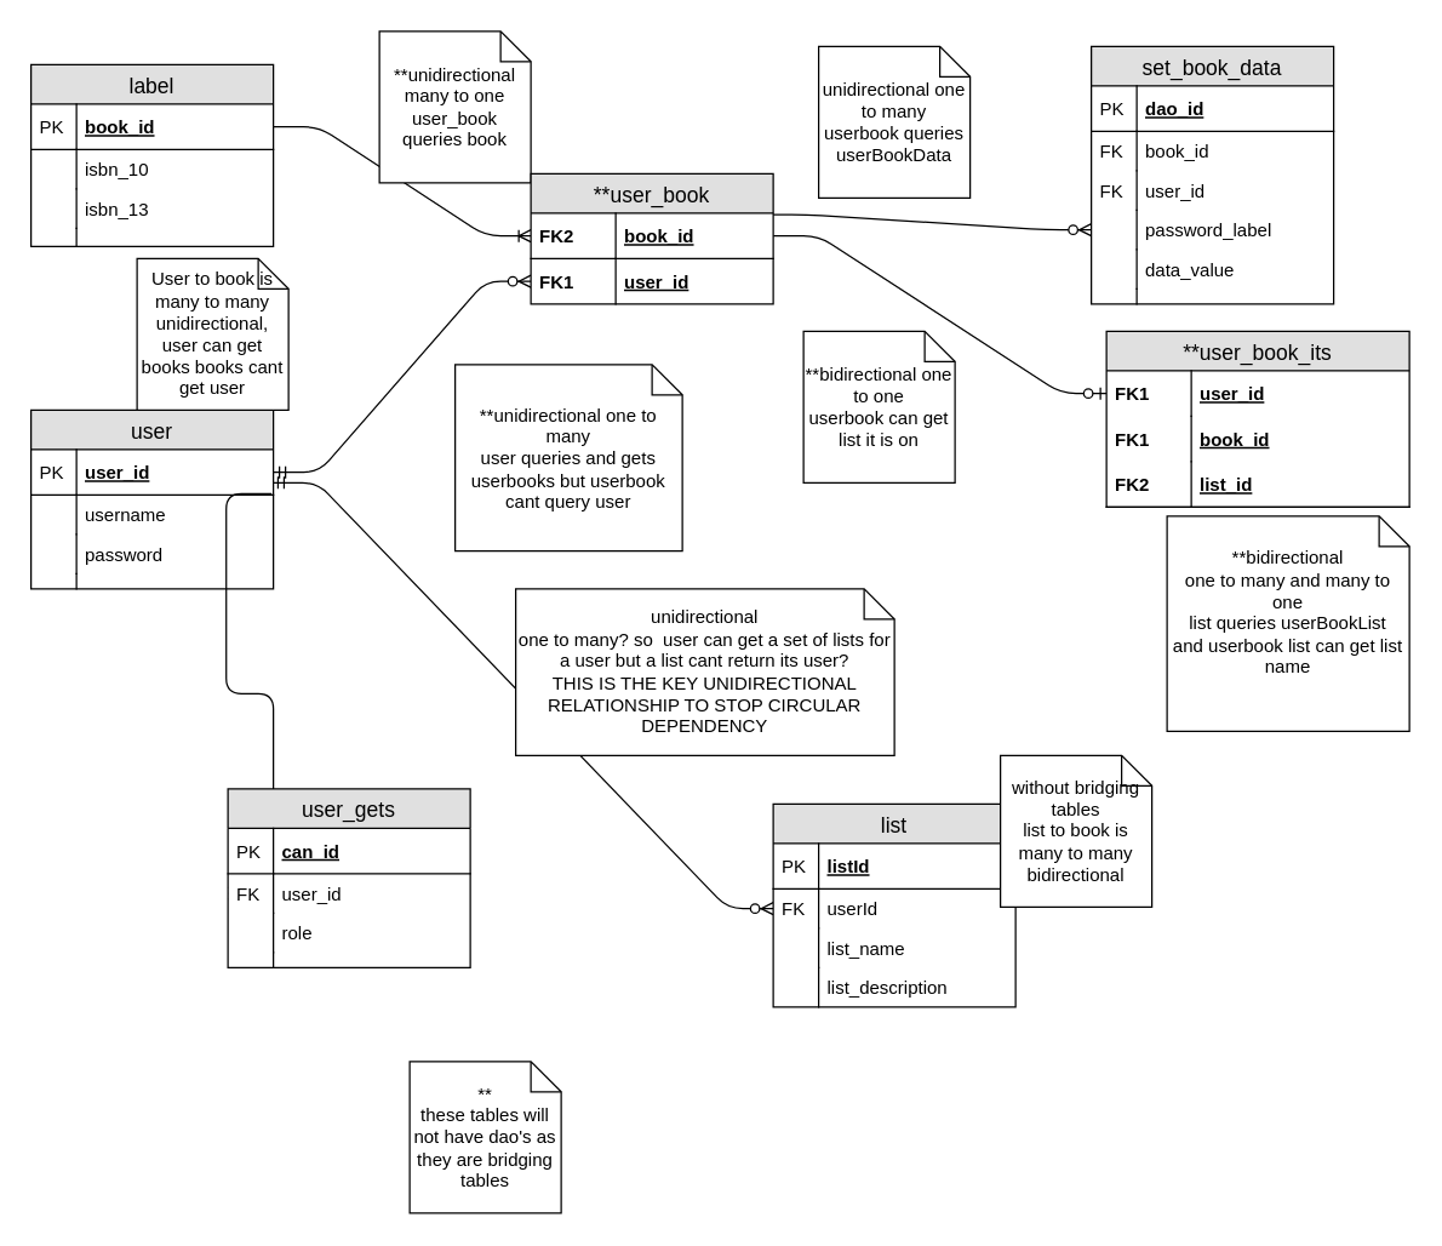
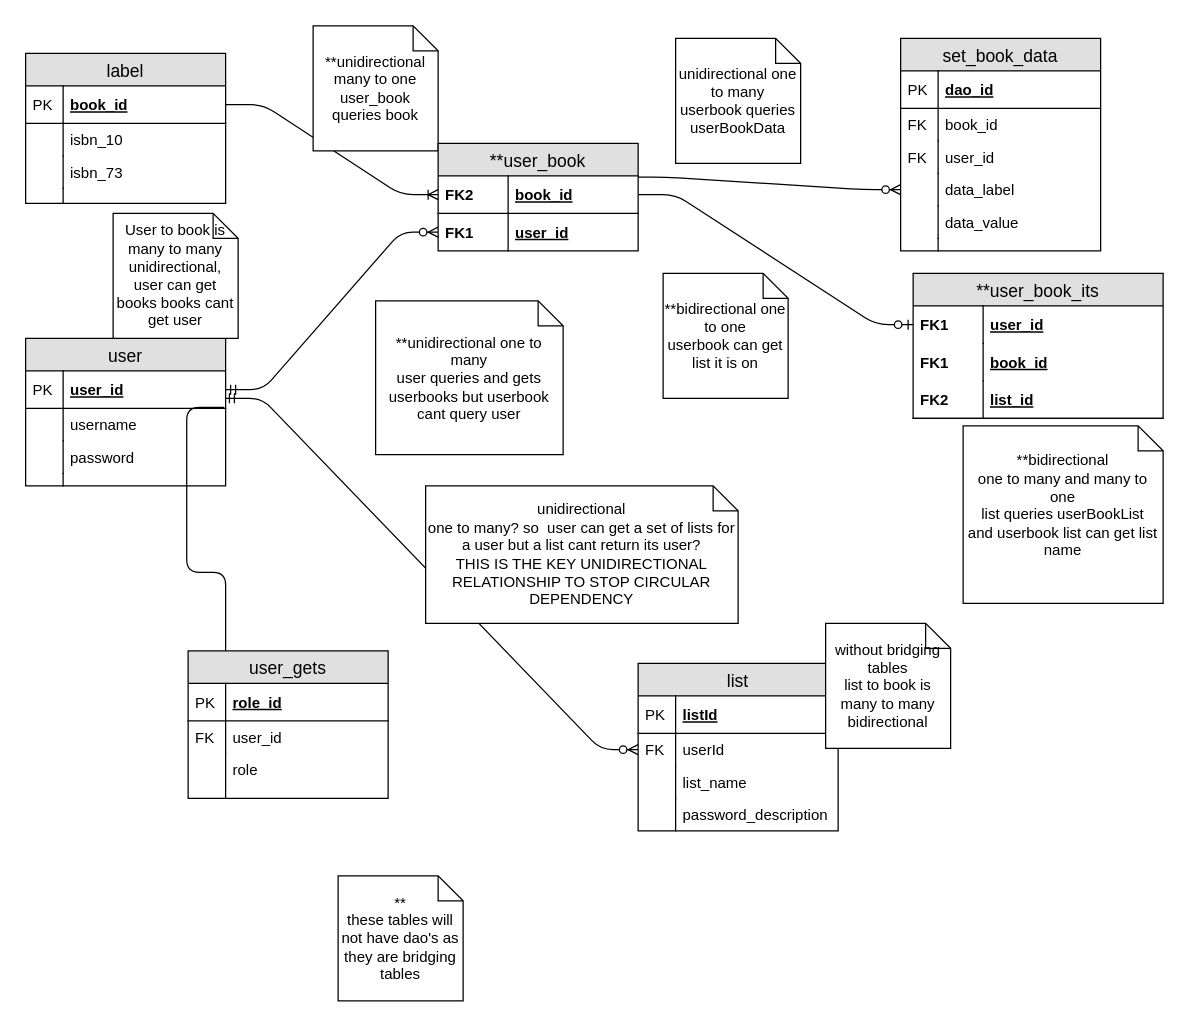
- <mxCell id="71" value="isbn_13" style="shape=partialRectangle;top=0;left=0;right=0;bottom=0;align=left;verticalAlign=top;fillColor=none;spacingLeft=34;spacingRight=4;overflow=hidden;rotatable=0;points=[[0,0.5],[1,0.5]];portConstraint=eastwest;dropTarget=0;fontSize=12;" parent="66" vertex="1"><mxGeometry y="82" width="160" height="26" as="geometry" /></mxCell>
+ <mxCell id="71" value="isbn_73" style="shape=partialRectangle;top=0;left=0;right=0;bottom=0;align=left;verticalAlign=top;fillColor=none;spacingLeft=34;spacingRight=4;overflow=hidden;rotatable=0;points=[[0,0.5],[1,0.5]];portConstraint=eastwest;dropTarget=0;fontSize=12;" parent="66" vertex="1"><mxGeometry y="82" width="160" height="26" as="geometry" /></mxCell>
- <mxCell id="54" value="password_label" style="shape=partialRectangle;top=0;left=0;right=0;bottom=0;align=left;verticalAlign=top;fillColor=none;spacingLeft=34;spacingRight=4;overflow=hidden;rotatable=0;points=[[0,0.5],[1,0.5]];portConstraint=eastwest;dropTarget=0;fontSize=12;" parent="47" vertex="1"><mxGeometry y="108" width="160" height="26" as="geometry" /></mxCell>
+ <mxCell id="54" value="data_label" style="shape=partialRectangle;top=0;left=0;right=0;bottom=0;align=left;verticalAlign=top;fillColor=none;spacingLeft=34;spacingRight=4;overflow=hidden;rotatable=0;points=[[0,0.5],[1,0.5]];portConstraint=eastwest;dropTarget=0;fontSize=12;" parent="47" vertex="1"><mxGeometry y="108" width="160" height="26" as="geometry" /></mxCell>
- <mxCell id="39" value="can_id" style="shape=partialRectangle;top=0;left=0;right=0;bottom=1;align=left;verticalAlign=middle;fillColor=none;spacingLeft=34;spacingRight=4;overflow=hidden;rotatable=0;points=[[0,0.5],[1,0.5]];portConstraint=eastwest;dropTarget=0;fontStyle=5;fontSize=12;" vertex="1" parent="38"><mxGeometry y="26" width="160" height="30" as="geometry" /></mxCell>
+ <mxCell id="39" value="role_id" style="shape=partialRectangle;top=0;left=0;right=0;bottom=1;align=left;verticalAlign=middle;fillColor=none;spacingLeft=34;spacingRight=4;overflow=hidden;rotatable=0;points=[[0,0.5],[1,0.5]];portConstraint=eastwest;dropTarget=0;fontStyle=5;fontSize=12;" vertex="1" parent="38"><mxGeometry y="26" width="160" height="30" as="geometry" /></mxCell>
- <mxCell id="35" value="list_description" style="shape=partialRectangle;top=0;left=0;right=0;bottom=0;align=left;verticalAlign=top;fillColor=none;spacingLeft=34;spacingRight=4;overflow=hidden;rotatable=0;points=[[0,0.5],[1,0.5]];portConstraint=eastwest;dropTarget=0;fontSize=12;" vertex="1" parent="28"><mxGeometry y="108" width="160" height="26" as="geometry" /></mxCell>
+ <mxCell id="35" value="password_description" style="shape=partialRectangle;top=0;left=0;right=0;bottom=0;align=left;verticalAlign=top;fillColor=none;spacingLeft=34;spacingRight=4;overflow=hidden;rotatable=0;points=[[0,0.5],[1,0.5]];portConstraint=eastwest;dropTarget=0;fontSize=12;" vertex="1" parent="28"><mxGeometry y="108" width="160" height="26" as="geometry" /></mxCell>
